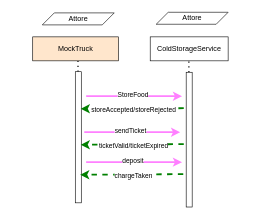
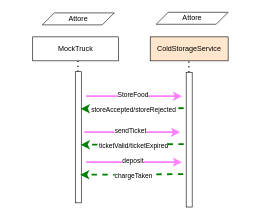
- <mxCell id="2" value="MockTruck" style="rounded=0;whiteSpace=wrap;html=1;fillColor=#ffe6cc;" vertex="1" parent="1"><mxGeometry x="53.87" y="61" width="143.13" height="40" as="geometry" /></mxCell>
+ <mxCell id="2" value="MockTruck" style="rounded=0;whiteSpace=wrap;html=1;" vertex="1" parent="1"><mxGeometry x="53.87" y="61" width="143.13" height="40" as="geometry" /></mxCell>
- <mxCell id="3" value="ColdStorageService" style="rounded=0;whiteSpace=wrap;html=1;" vertex="1" parent="1"><mxGeometry x="249.87" y="61" width="130" height="40" as="geometry" /></mxCell>
+ <mxCell id="3" value="ColdStorageService" style="rounded=0;whiteSpace=wrap;html=1;fillColor=#ffe6cc;" vertex="1" parent="1"><mxGeometry x="249.87" y="61" width="130" height="40" as="geometry" /></mxCell>
